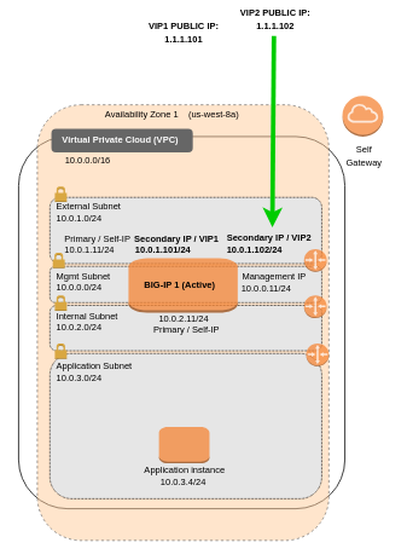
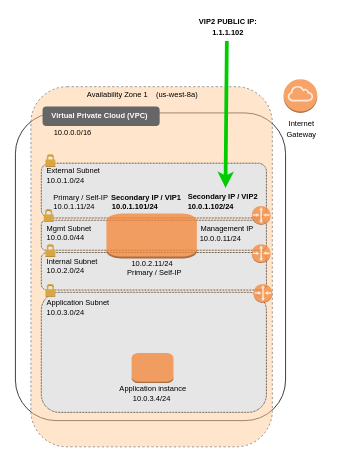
- <mxCell id="32" value="&lt;font style=&quot;font-size: 10px&quot;&gt;&lt;b&gt;VIP2 PUBLIC IP:&lt;br&gt;1.1.1.102&lt;/b&gt;&lt;br&gt;&lt;/font&gt;" style="text;html=1;align=center;verticalAlign=middle;resizable=0;points=[];autosize=1;" parent="1" vertex="1"><mxGeometry x="257.724" y="5" width="90" height="30" as="geometry" /></mxCell>
+ <mxCell id="32" value="&lt;font style=&quot;font-size: 10px&quot;&gt;&lt;b&gt;VIP2 PUBLIC IP:&lt;br&gt;1.1.1.102&lt;/b&gt;&lt;br&gt;&lt;/font&gt;" style="text;html=1;align=center;verticalAlign=middle;resizable=0;points=[];autosize=1;" parent="1" vertex="1"><mxGeometry x="257.724" y="20" width="90" height="30" as="geometry" /></mxCell>
- <mxCell id="21" value="&lt;font style=&quot;font-size: 10px&quot;&gt;&lt;b&gt;VIP1 PUBLIC IP:&lt;br&gt;1.1.1.101&lt;/b&gt;&lt;br&gt;&lt;/font&gt;" style="text;html=1;align=center;verticalAlign=middle;resizable=0;points=[];autosize=1;" parent="1" vertex="1"><mxGeometry x="157.024" y="20" width="90" height="30" as="geometry" /></mxCell>
- <mxCell id="22" value="&lt;font style=&quot;font-size: 10px&quot;&gt;Self&lt;br&gt;Gateway&lt;/font&gt;" style="text;html=1;align=center;verticalAlign=middle;resizable=0;points=[];autosize=1;" parent="1" vertex="1"><mxGeometry x="376.004" y="155.999" width="50" height="30" as="geometry" /></mxCell>
+ <mxCell id="22" value="&lt;font style=&quot;font-size: 10px&quot;&gt;Internet&lt;br&gt;Gateway&lt;/font&gt;" style="text;html=1;align=center;verticalAlign=middle;resizable=0;points=[];autosize=1;" parent="1" vertex="1"><mxGeometry x="376.004" y="155.999" width="50" height="30" as="geometry" /></mxCell>
- <mxCell id="36" value="&lt;font style=&quot;font-size: 10px&quot;&gt;&lt;b&gt;BIG-IP 1 (Active)&lt;/b&gt;&lt;/font&gt;" style="text;html=1;align=left;verticalAlign=middle;resizable=0;points=[];autosize=1;" parent="1" vertex="1"><mxGeometry x="156.514" y="302.999" width="90" height="20" as="geometry" /></mxCell>
- <mxCell id="38" value="&lt;font style=&quot;font-size: 10px&quot;&gt;10.0.0.0/24&lt;/font&gt;" style="text;html=1;align=left;verticalAlign=middle;resizable=0;points=[];autosize=1;" parent="1" vertex="1"><mxGeometry x="60" y="305.999" width="70" height="20" as="geometry" /></mxCell>
+ <mxCell id="38" value="&lt;font style=&quot;font-size: 10px&quot;&gt;10.0.0.0/44&lt;/font&gt;" style="text;html=1;align=left;verticalAlign=middle;resizable=0;points=[];autosize=1;" parent="1" vertex="1"><mxGeometry x="60" y="305.999" width="70" height="20" as="geometry" /></mxCell>
